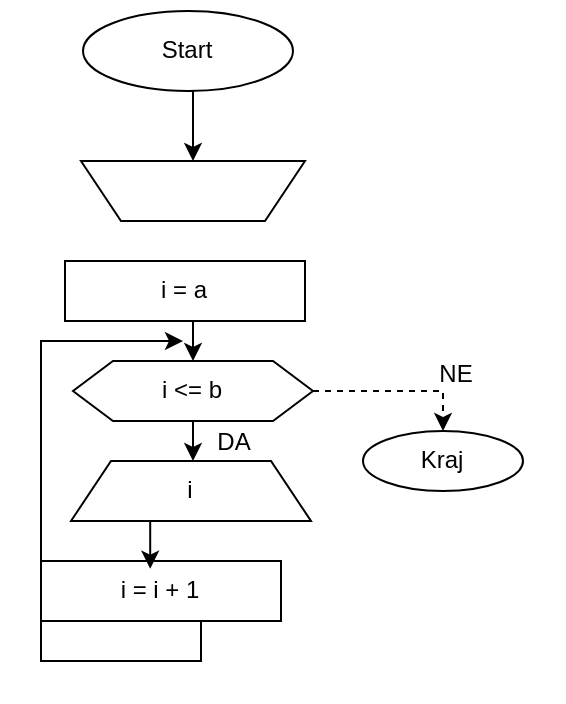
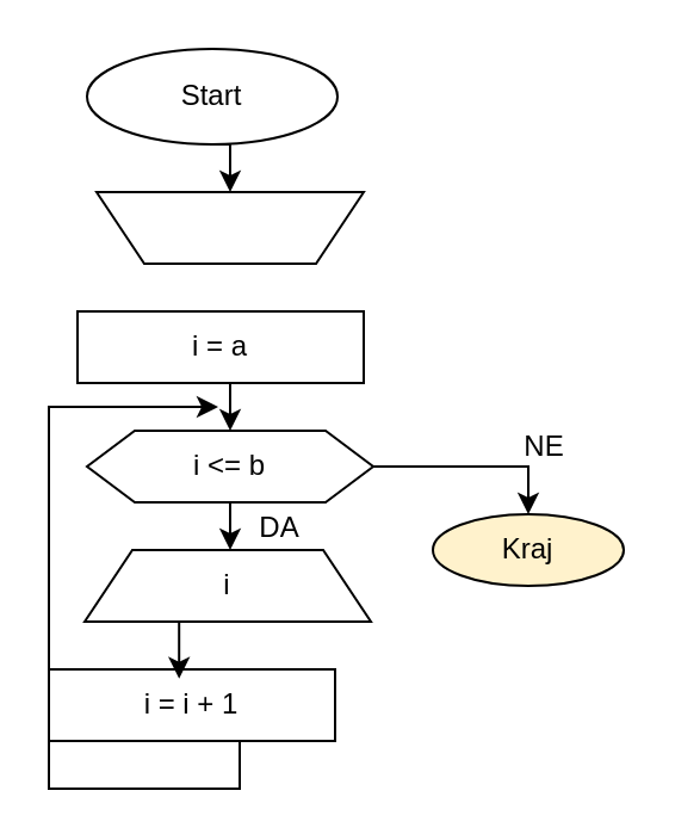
- <mxCell id="3" value="Start" style="ellipse;whiteSpace=wrap;html=1;" vertex="1" parent="1"><mxGeometry x="41" y="5" width="105" height="40" as="geometry" /></mxCell>
+ <mxCell id="3" value="Start" style="ellipse;whiteSpace=wrap;html=1;" vertex="1" parent="1"><mxGeometry x="36" y="20" width="105" height="40" as="geometry" /></mxCell>
- <mxCell id="8" style="edgeStyle=orthogonalEdgeStyle;rounded=0;orthogonalLoop=1;jettySize=auto;html=1;exitX=1;exitY=0.5;exitDx=0;exitDy=0;entryX=0.5;entryY=0;entryDx=0;entryDy=0;dashed=1;" edge="1" parent="1" source="9" target="15"><mxGeometry relative="1" as="geometry" /></mxCell>
+ <mxCell id="8" style="edgeStyle=orthogonalEdgeStyle;rounded=0;orthogonalLoop=1;jettySize=auto;html=1;exitX=1;exitY=0.5;exitDx=0;exitDy=0;entryX=0.5;entryY=0;entryDx=0;entryDy=0;" edge="1" parent="1" source="9" target="15"><mxGeometry relative="1" as="geometry" /></mxCell>
- <mxCell id="15" value="Kraj" style="ellipse;whiteSpace=wrap;html=1;" vertex="1" parent="1"><mxGeometry x="181" y="215" width="80" height="30" as="geometry" /></mxCell>
+ <mxCell id="15" value="Kraj" style="ellipse;whiteSpace=wrap;html=1;fillColor=#fff2cc;" vertex="1" parent="1"><mxGeometry x="181" y="215" width="80" height="30" as="geometry" /></mxCell>
